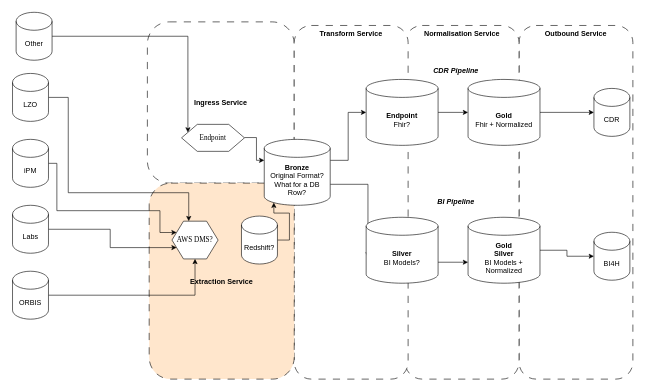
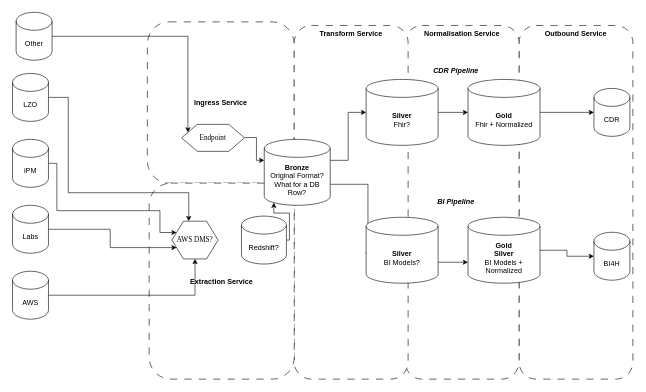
- <mxCell id="23" value="&lt;b&gt;Endpoint&lt;br&gt;&lt;/b&gt;Fhir?&lt;b&gt;&lt;br&gt;&lt;/b&gt;" style="shape=cylinder3;whiteSpace=wrap;html=1;boundedLbl=1;backgroundOutline=1;size=15;" vertex="1" parent="1"><mxGeometry x="610" y="132" width="120" height="110" as="geometry" /></mxCell>
+ <mxCell id="23" value="&lt;b&gt;Silver&lt;br&gt;&lt;/b&gt;Fhir?&lt;b&gt;&lt;br&gt;&lt;/b&gt;" style="shape=cylinder3;whiteSpace=wrap;html=1;boundedLbl=1;backgroundOutline=1;size=15;" vertex="1" parent="1"><mxGeometry x="610" y="132" width="120" height="110" as="geometry" /></mxCell>
- <mxCell id="18" value="Redshift?" style="shape=cylinder3;whiteSpace=wrap;html=1;boundedLbl=1;backgroundOutline=1;size=15;" vertex="1" parent="1"><mxGeometry x="402" y="360" width="60" height="80" as="geometry" /></mxCell>
+ <mxCell id="18" value="Redshift?" style="shape=cylinder3;whiteSpace=wrap;html=1;boundedLbl=1;backgroundOutline=1;size=15;" vertex="1" parent="1"><mxGeometry x="402" y="360" width="75" height="80" as="geometry" /></mxCell>
- <mxCell id="6" value="&lt;b&gt;Extraction Service&lt;/b&gt;" style="rounded=1;whiteSpace=wrap;html=1;dashed=1;dashPattern=12 12;strokeWidth=1;verticalAlign=middle;fillColor=#ffe6cc;" vertex="1" parent="1"><mxGeometry x="248" y="305" width="242" height="327" as="geometry" /></mxCell>
+ <mxCell id="6" value="&lt;b&gt;Extraction Service&lt;/b&gt;" style="rounded=1;whiteSpace=wrap;html=1;dashed=1;dashPattern=12 12;strokeWidth=1;verticalAlign=middle;" vertex="1" parent="1"><mxGeometry x="248" y="305" width="242" height="327" as="geometry" /></mxCell>
- <mxCell id="16" value="ORBIS" style="shape=cylinder3;whiteSpace=wrap;html=1;boundedLbl=1;backgroundOutline=1;size=15;" vertex="1" parent="1"><mxGeometry x="20" y="452" width="60" height="80" as="geometry" /></mxCell>
+ <mxCell id="16" value="AWS" style="shape=cylinder3;whiteSpace=wrap;html=1;boundedLbl=1;backgroundOutline=1;size=15;" vertex="1" parent="1"><mxGeometry x="20" y="452" width="60" height="80" as="geometry" /></mxCell>
